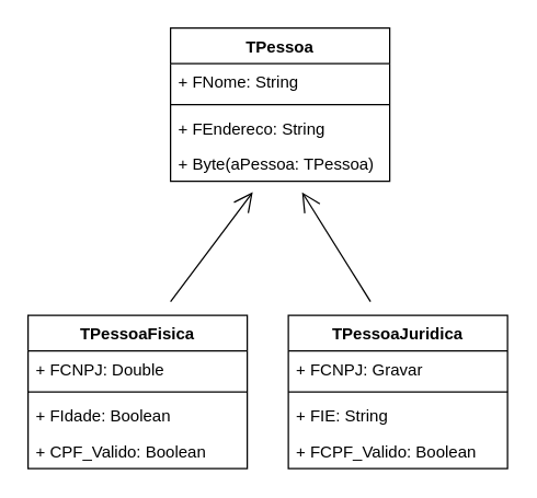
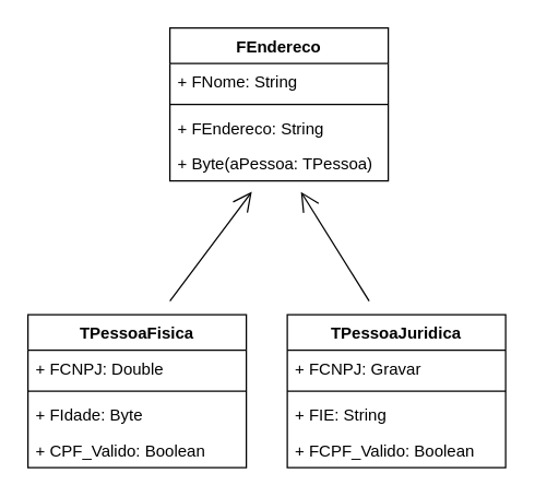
- <mxCell id="2" value="TPessoa" style="swimlane;fontStyle=1;align=center;verticalAlign=top;childLayout=stackLayout;horizontal=1;startSize=26;horizontalStack=0;resizeParent=1;resizeParentMax=0;resizeLast=0;collapsible=1;marginBottom=0;" vertex="1" parent="1"><mxGeometry x="124" y="20" width="160" height="112" as="geometry" /></mxCell>
+ <mxCell id="2" value="FEndereco" style="swimlane;fontStyle=1;align=center;verticalAlign=top;childLayout=stackLayout;horizontal=1;startSize=26;horizontalStack=0;resizeParent=1;resizeParentMax=0;resizeLast=0;collapsible=1;marginBottom=0;" vertex="1" parent="1"><mxGeometry x="124" y="20" width="160" height="112" as="geometry" /></mxCell>
- <mxCell id="10" value="+ FIdade: Boolean" style="text;strokeColor=none;fillColor=none;align=left;verticalAlign=top;spacingLeft=4;spacingRight=4;overflow=hidden;rotatable=0;points=[[0,0.5],[1,0.5]];portConstraint=eastwest;" vertex="1" parent="7"><mxGeometry y="60" width="160" height="26" as="geometry" /></mxCell>
+ <mxCell id="10" value="+ FIdade: Byte" style="text;strokeColor=none;fillColor=none;align=left;verticalAlign=top;spacingLeft=4;spacingRight=4;overflow=hidden;rotatable=0;points=[[0,0.5],[1,0.5]];portConstraint=eastwest;" vertex="1" parent="7"><mxGeometry y="60" width="160" height="26" as="geometry" /></mxCell>
